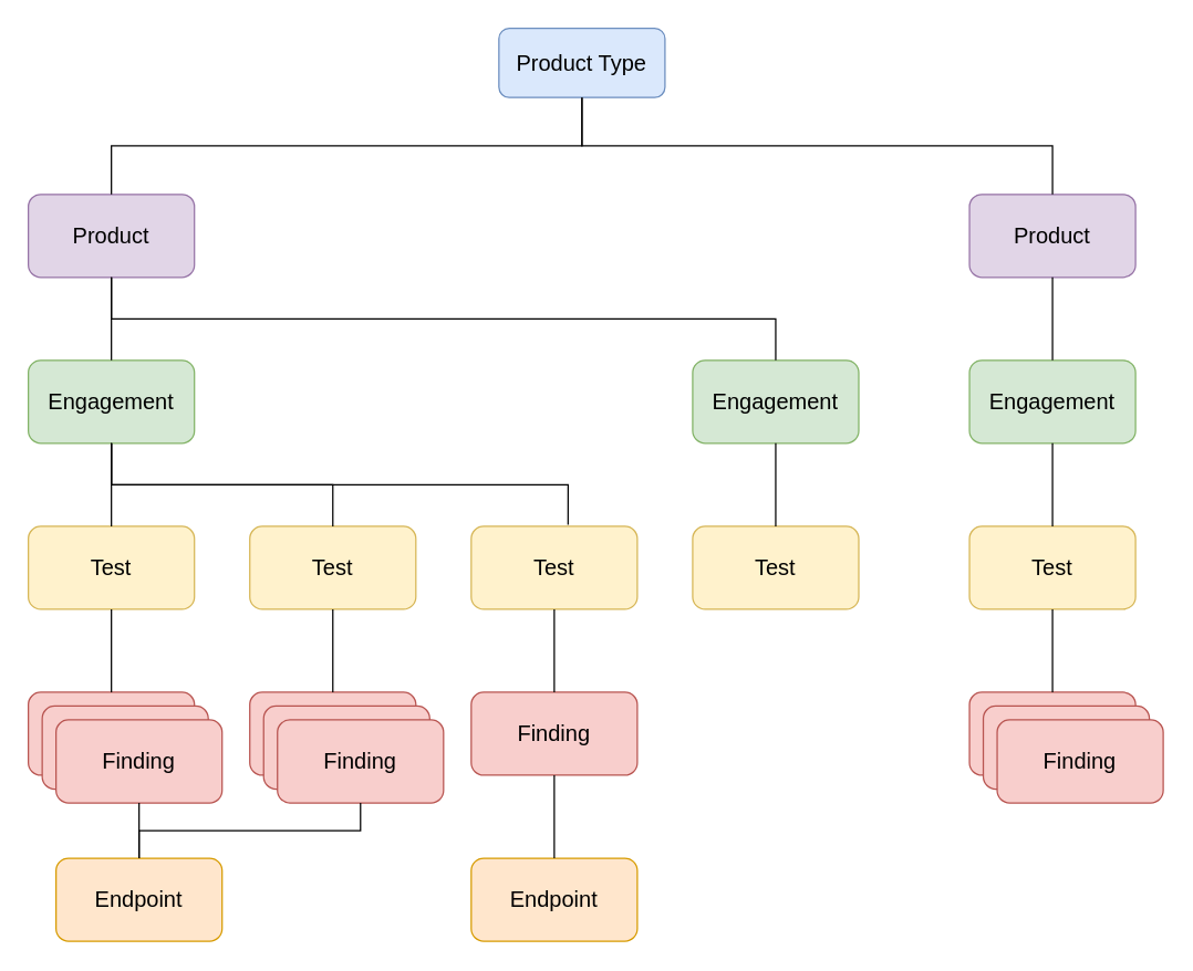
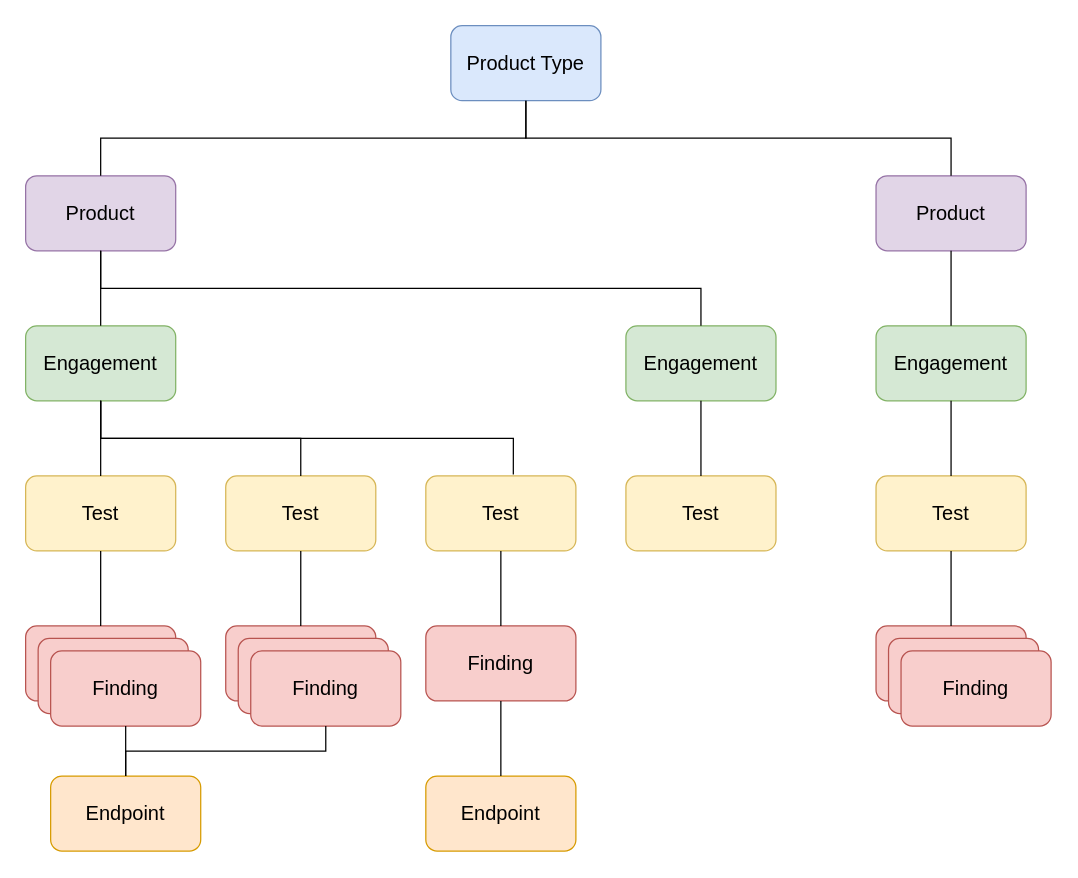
- <mxCell id="2" value="&lt;font data-font-src=&quot;https://fonts.googleapis.com/css?family=Open+Sans&quot; style=&quot;font-size: 16px;&quot;&gt;Product Type&lt;/font&gt;" style="rounded=1;whiteSpace=wrap;html=1;fontSize=16;fontFamily=Helvetica;fontStyle=0;fillColor=#dae8fc;strokeColor=#6c8ebf;" vertex="1" parent="1"><mxGeometry x="360" y="20" width="120" height="50" as="geometry" /></mxCell>
+ <mxCell id="2" value="&lt;font data-font-src=&quot;https://fonts.googleapis.com/css?family=Open+Sans&quot; style=&quot;font-size: 16px;&quot;&gt;Product Type&lt;/font&gt;" style="rounded=1;whiteSpace=wrap;html=1;fontSize=16;fontFamily=Helvetica;fontStyle=0;fillColor=#dae8fc;strokeColor=#6c8ebf;" vertex="1" parent="1"><mxGeometry x="360" y="20" width="120" height="60" as="geometry" /></mxCell>
